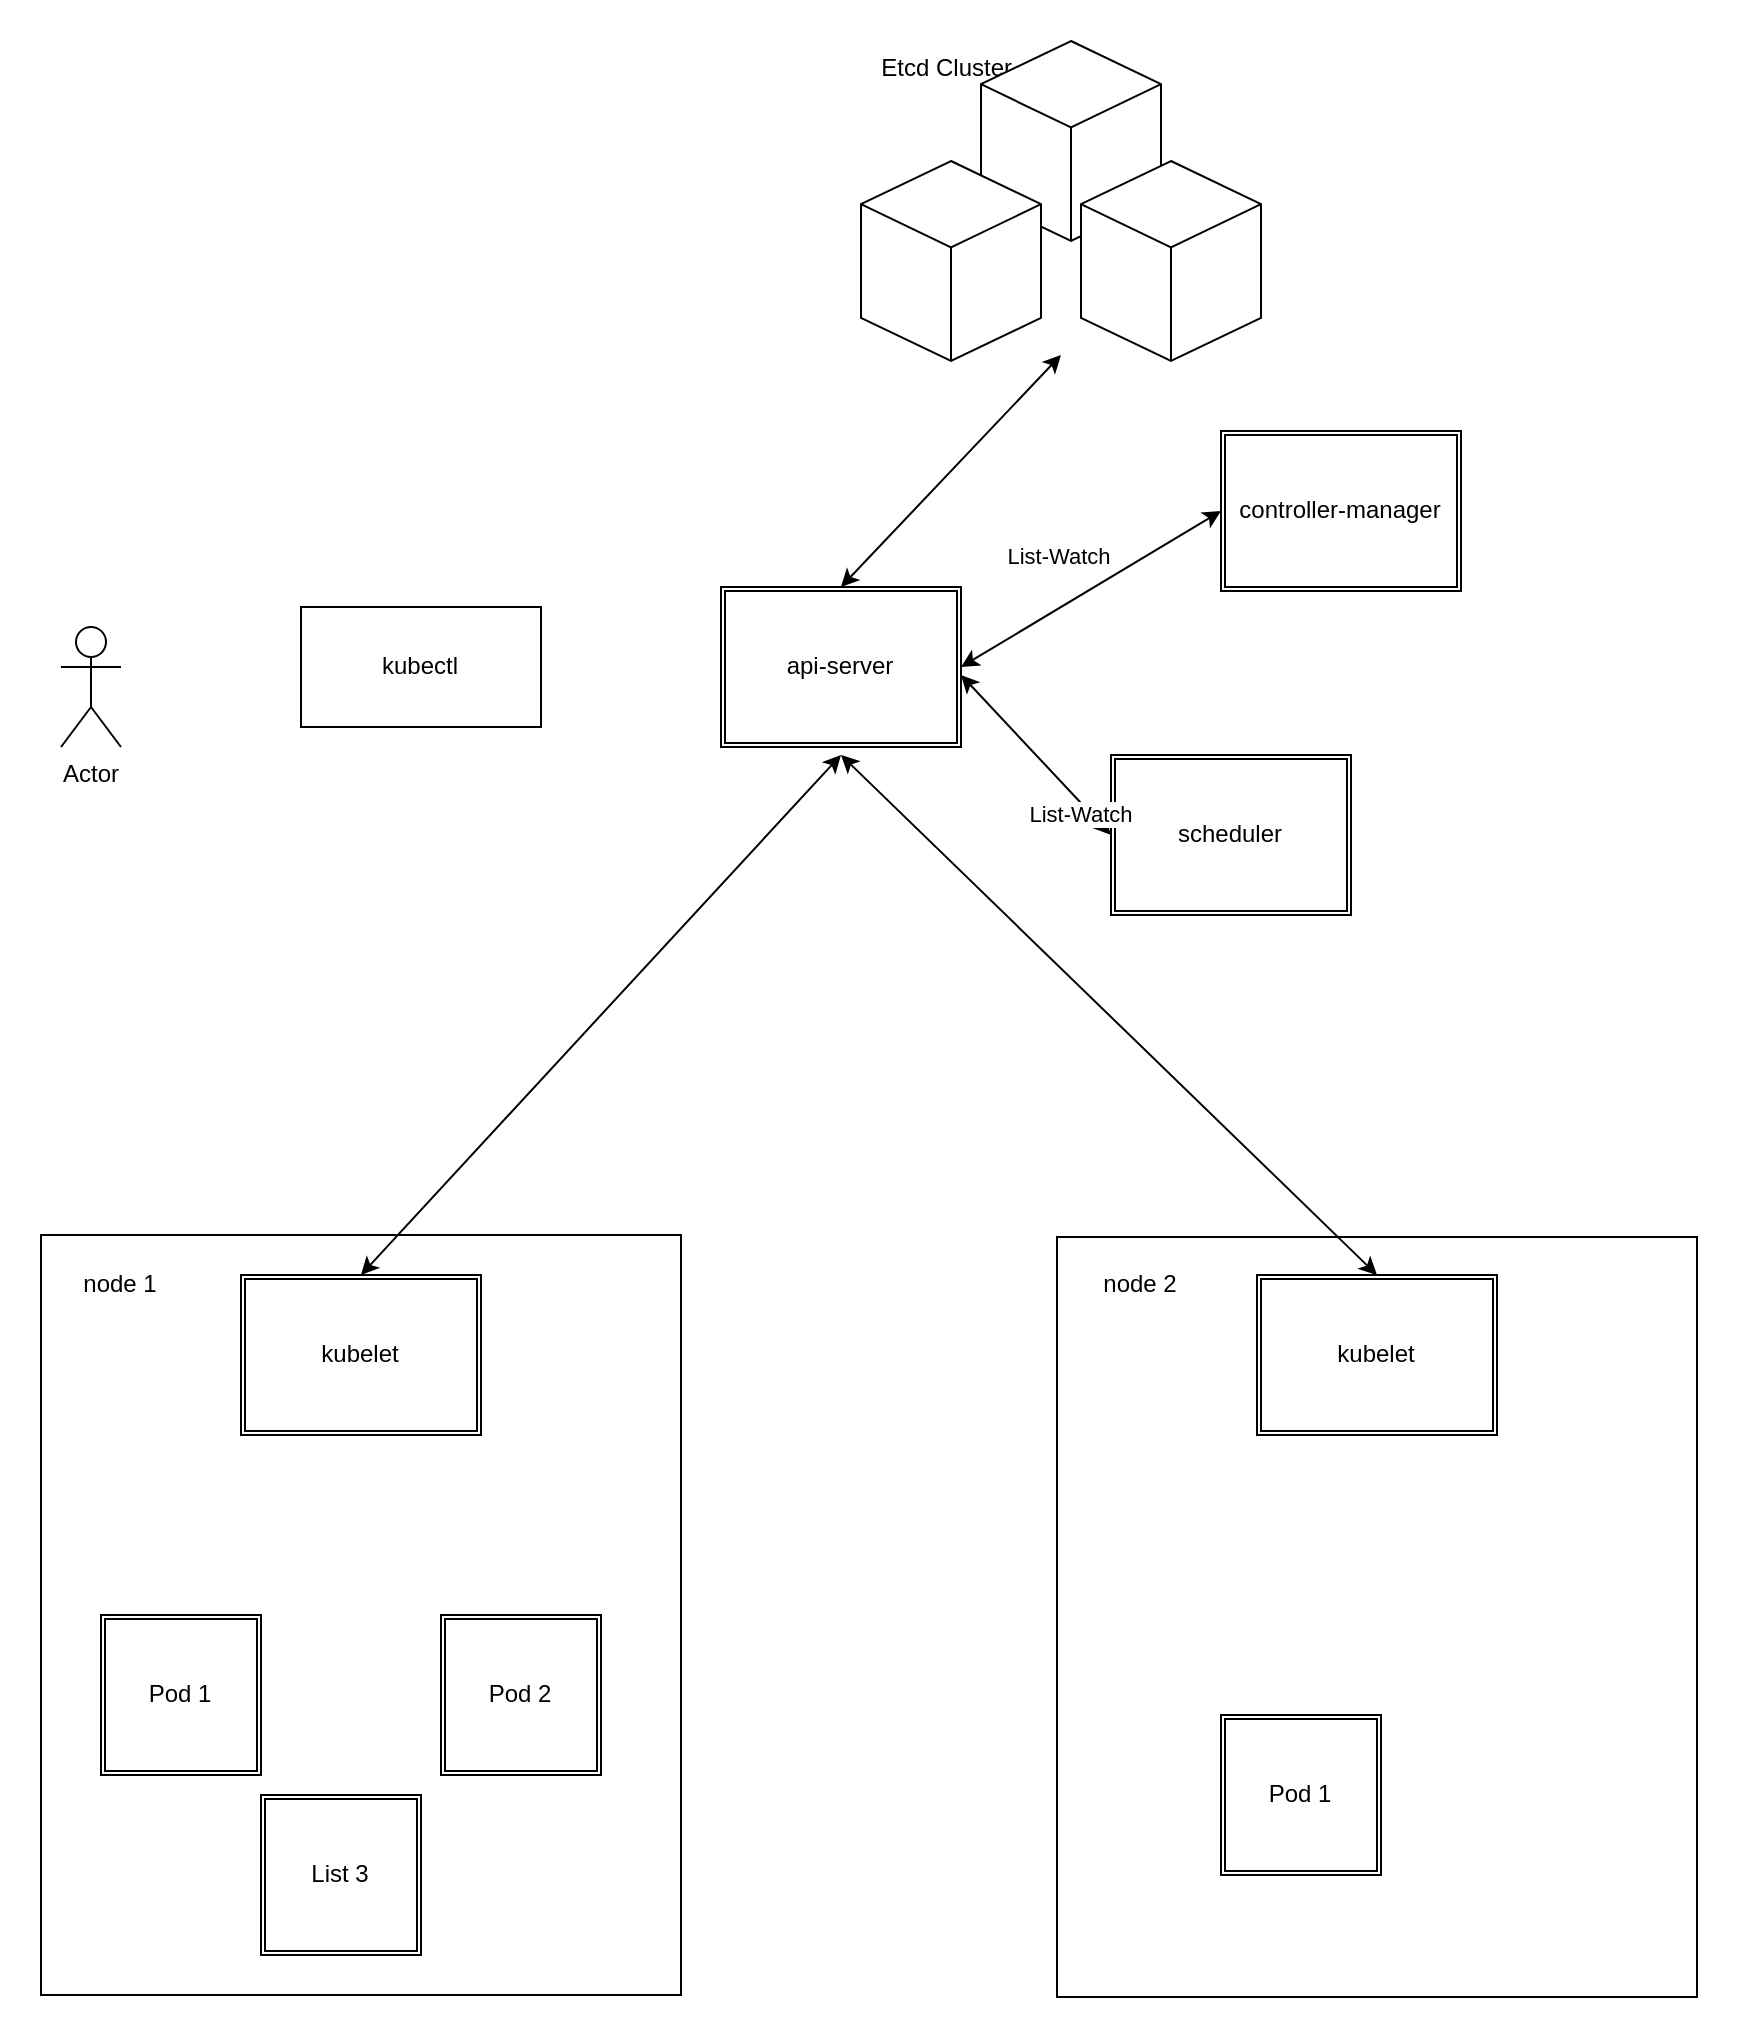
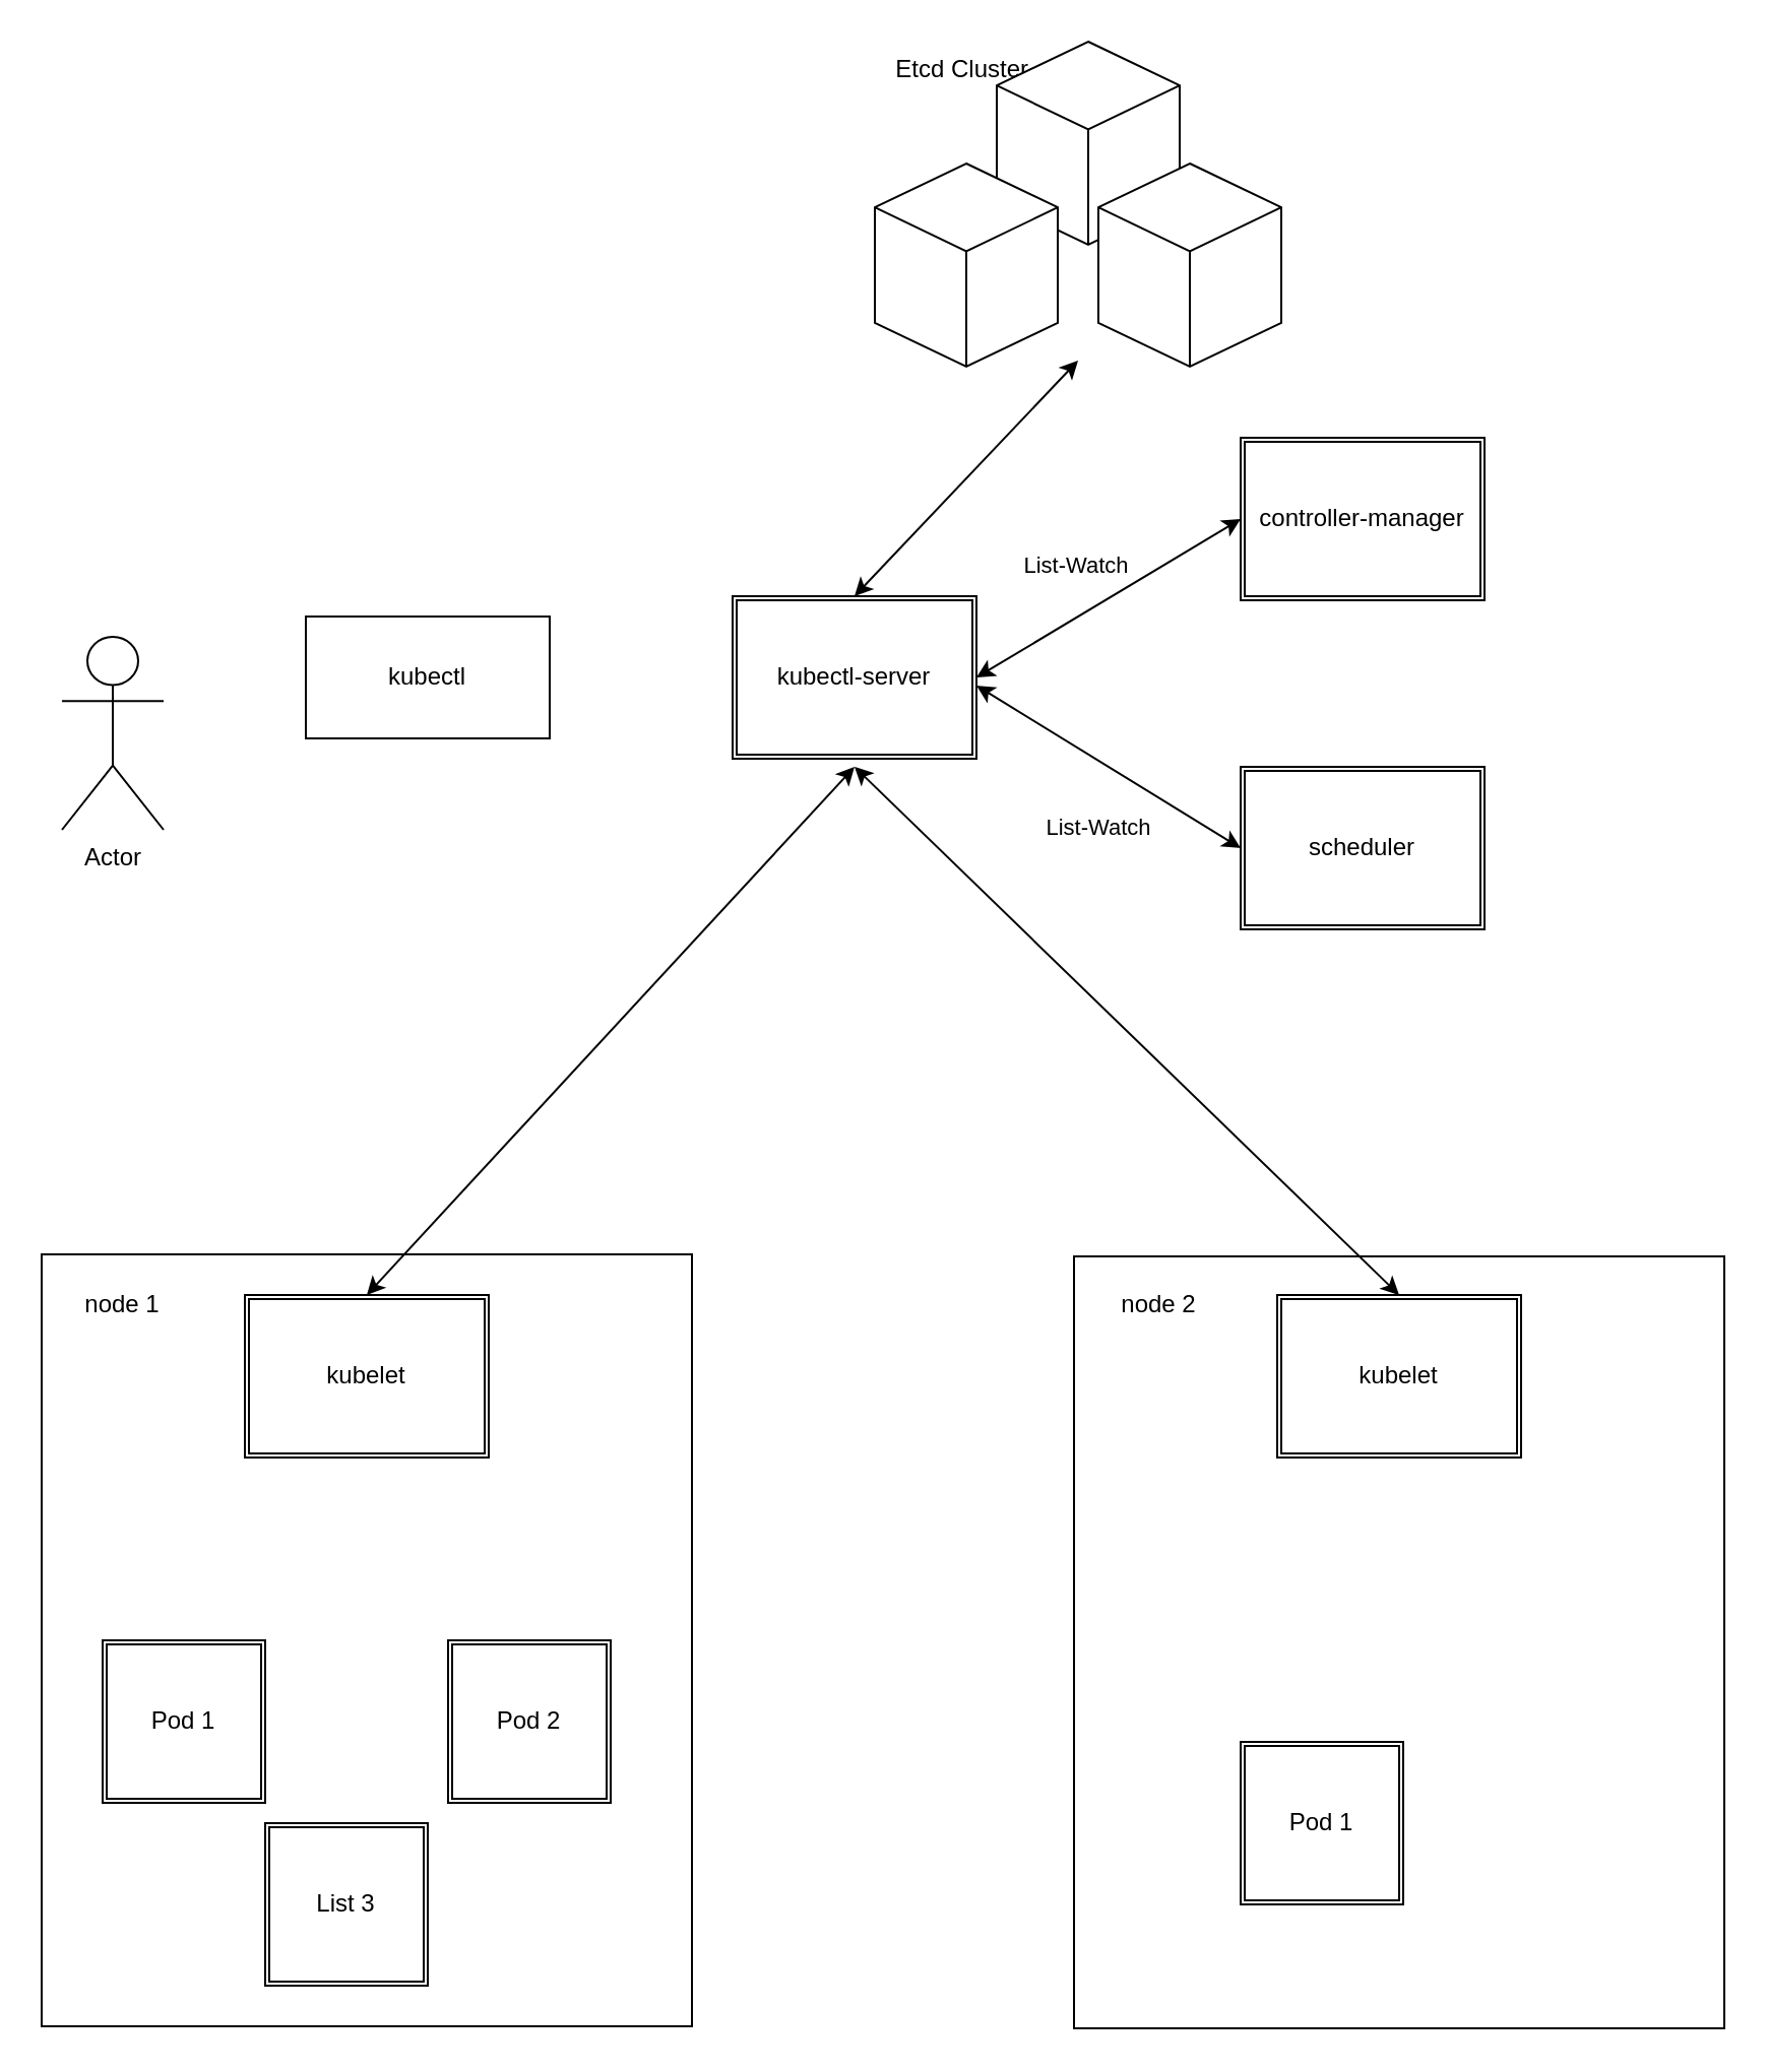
- <mxCell id="10" value="api-server" style="shape=ext;double=1;rounded=0;whiteSpace=wrap;html=1;" vertex="1" parent="1"><mxGeometry x="360" y="293" width="120" height="80" as="geometry" /></mxCell>
+ <mxCell id="10" value="kubectl-server" style="shape=ext;double=1;rounded=0;whiteSpace=wrap;html=1;" vertex="1" parent="1"><mxGeometry x="360" y="293" width="120" height="80" as="geometry" /></mxCell>
- <mxCell id="9" value="Actor" style="shape=umlActor;verticalLabelPosition=bottom;verticalAlign=top;html=1;outlineConnect=0;" vertex="1" parent="1"><mxGeometry x="30" y="313" width="30" height="60" as="geometry" /></mxCell>
+ <mxCell id="9" value="Actor" style="shape=umlActor;verticalLabelPosition=bottom;verticalAlign=top;html=1;outlineConnect=0;" vertex="1" parent="1"><mxGeometry x="30" y="313" width="50" height="95" as="geometry" /></mxCell>
- <mxCell id="12" value="scheduler" style="shape=ext;double=1;rounded=0;whiteSpace=wrap;html=1;" vertex="1" parent="1"><mxGeometry x="555" y="377" width="120" height="80" as="geometry" /></mxCell>
+ <mxCell id="12" value="scheduler" style="shape=ext;double=1;rounded=0;whiteSpace=wrap;html=1;" vertex="1" parent="1"><mxGeometry x="610" y="377" width="120" height="80" as="geometry" /></mxCell>
